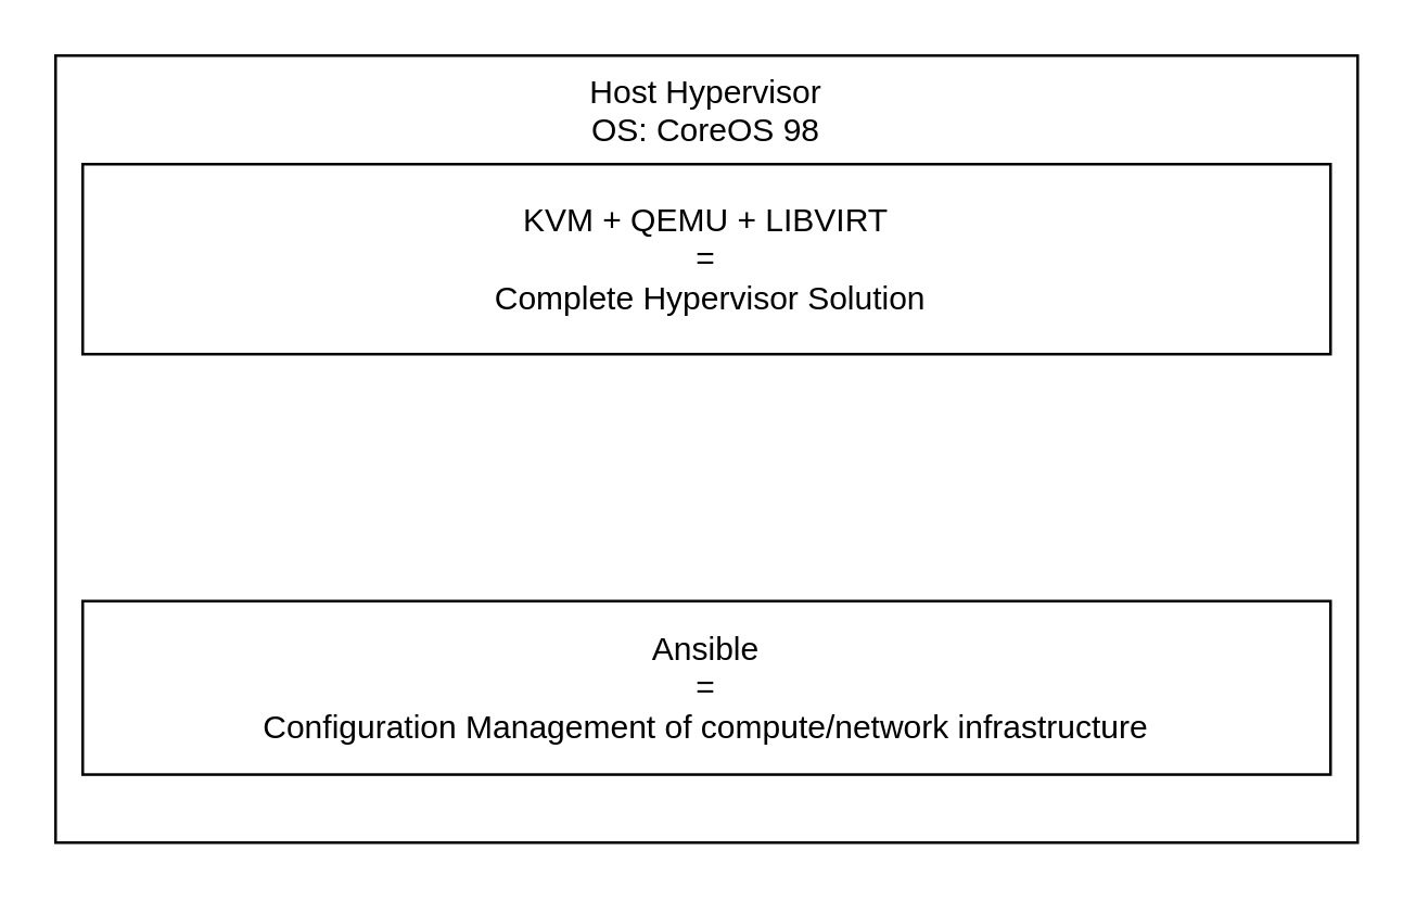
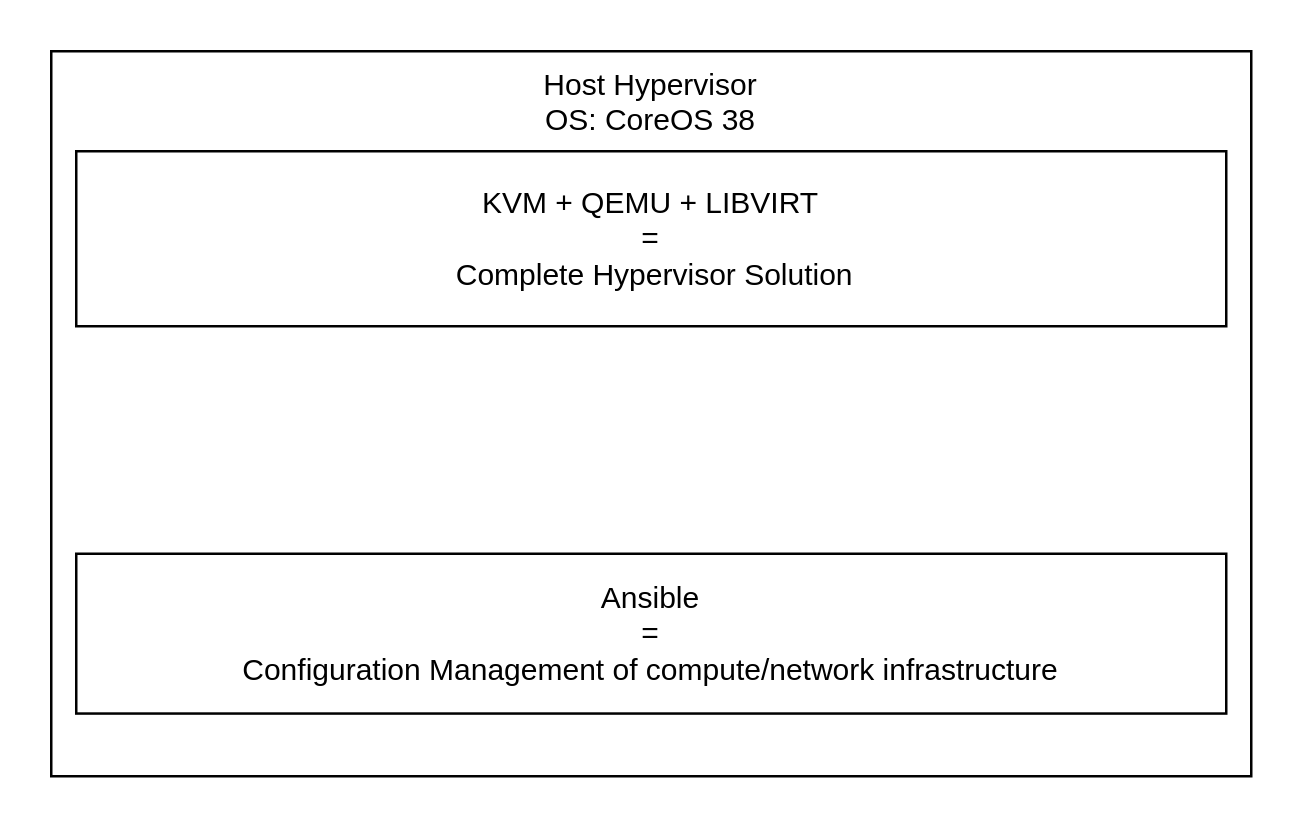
- <mxCell id="2" value="&lt;div&gt;Host Hypervisor&lt;br&gt;&lt;/div&gt;&lt;div&gt;OS: CoreOS 98&lt;br&gt;&lt;br&gt;&lt;/div&gt;" style="rounded=0;whiteSpace=wrap;html=1;container=1;gradientColor=none;labelPosition=center;verticalLabelPosition=middle;align=center;verticalAlign=top;" vertex="1" parent="1"><mxGeometry x="20" y="20" width="480" height="290" as="geometry"><mxRectangle x="320" y="160" width="480" height="40" as="alternateBounds" /></mxGeometry></mxCell>
+ <mxCell id="2" value="&lt;div&gt;Host Hypervisor&lt;br&gt;&lt;/div&gt;&lt;div&gt;OS: CoreOS 38&lt;br&gt;&lt;br&gt;&lt;/div&gt;" style="rounded=0;whiteSpace=wrap;html=1;container=1;gradientColor=none;labelPosition=center;verticalLabelPosition=middle;align=center;verticalAlign=top;" vertex="1" parent="1"><mxGeometry x="20" y="20" width="480" height="290" as="geometry"><mxRectangle x="320" y="160" width="480" height="40" as="alternateBounds" /></mxGeometry></mxCell>
